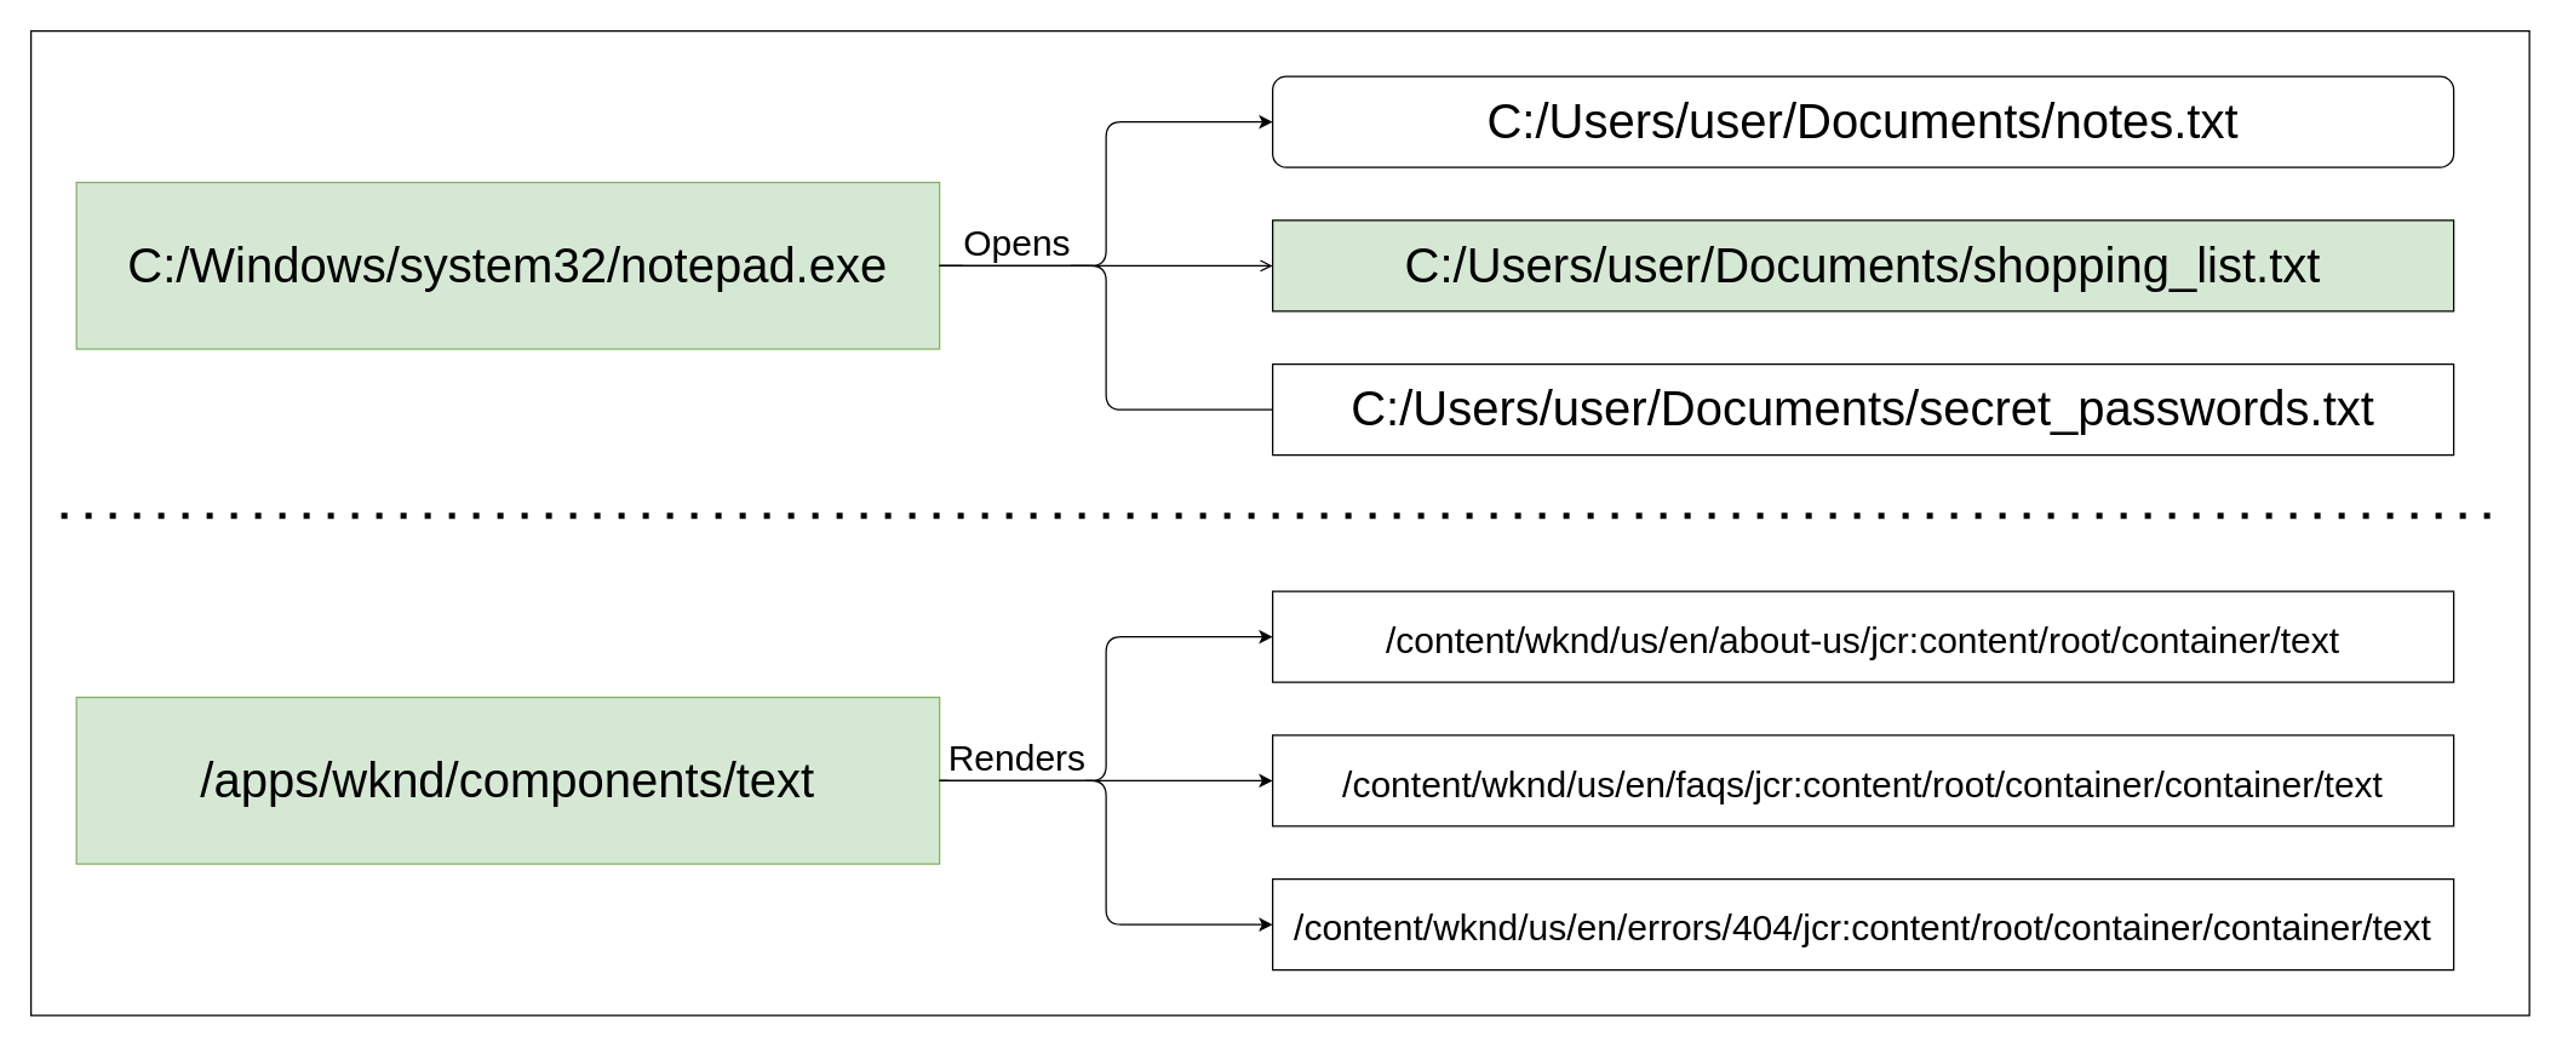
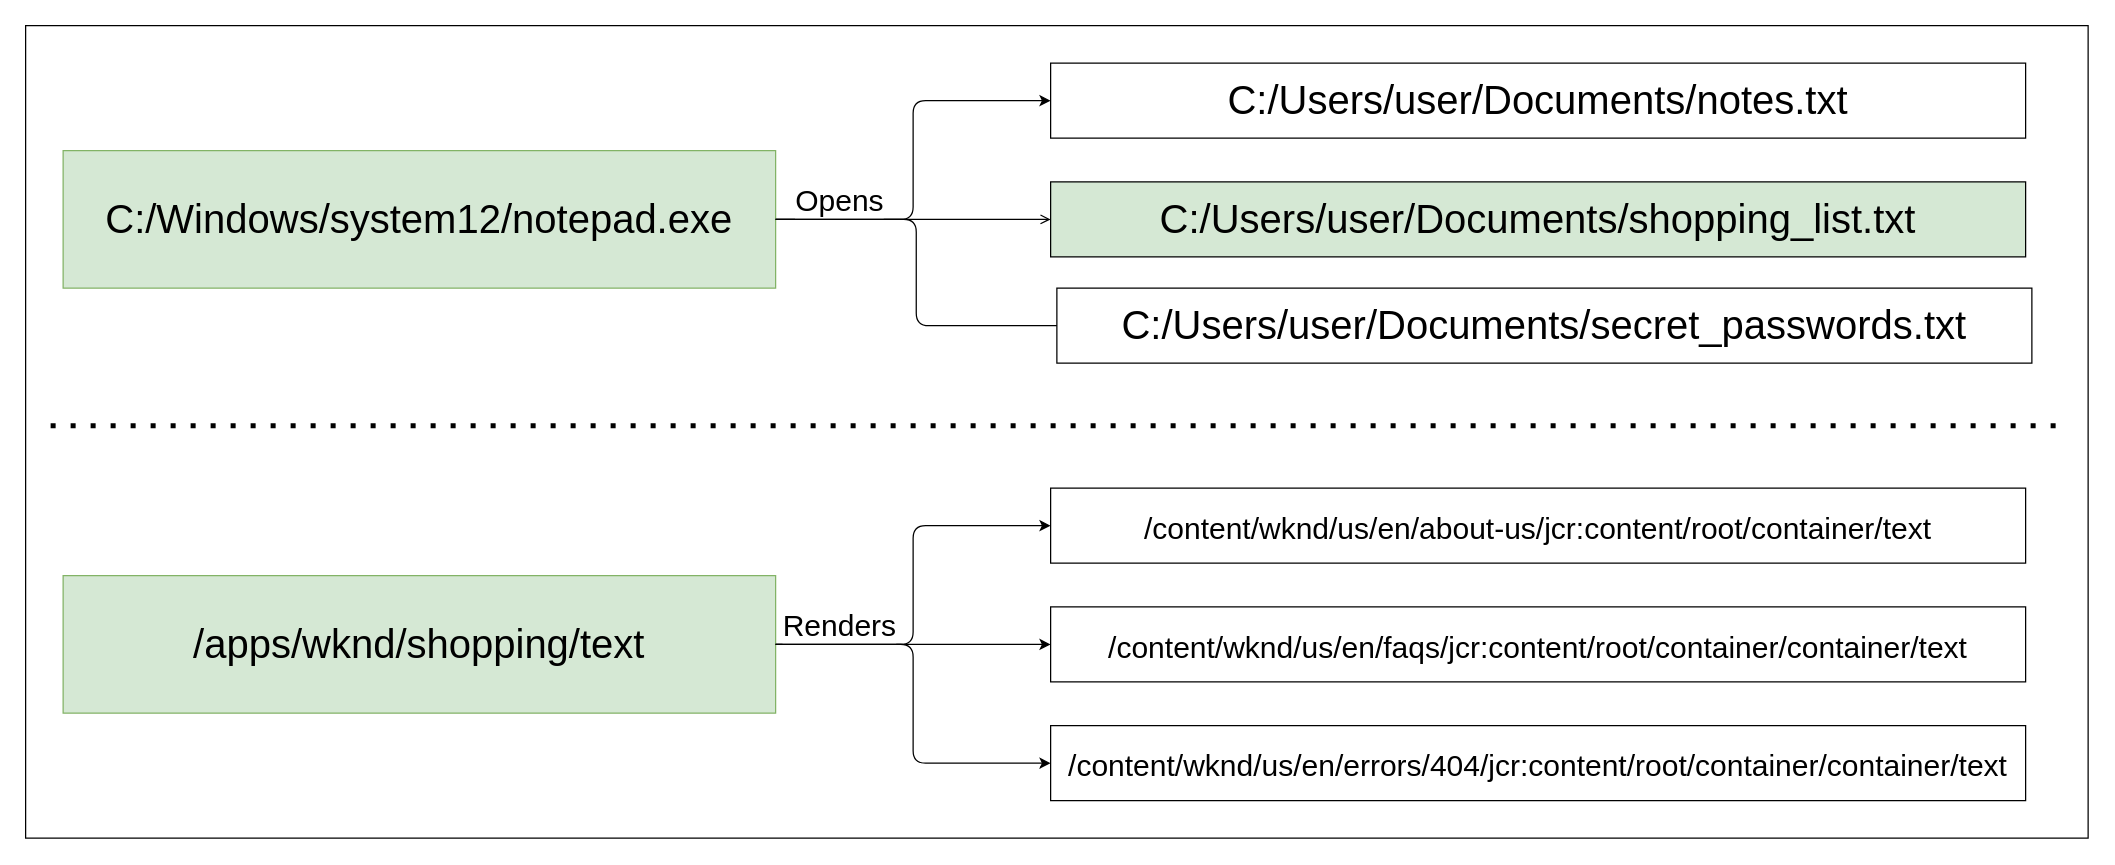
- <mxCell id="5" value="C:/Users/user/Documents/notes.txt" style="whiteSpace=wrap;html=1;fontSize=32;rounded=1;" vertex="1" parent="1"><mxGeometry x="840" y="50" width="780" height="60" as="geometry" /></mxCell>
+ <mxCell id="5" value="C:/Users/user/Documents/notes.txt" style="rounded=0;whiteSpace=wrap;html=1;fontSize=32;" vertex="1" parent="1"><mxGeometry x="840" y="50" width="780" height="60" as="geometry" /></mxCell>
- <mxCell id="3" value="C:/Windows/system32/notepad.exe" style="rounded=0;whiteSpace=wrap;html=1;fontSize=32;fillColor=#d5e8d4;strokeColor=#82b366;" vertex="1" parent="1"><mxGeometry x="50" y="120" width="570" height="110" as="geometry" /></mxCell>
+ <mxCell id="3" value="C:/Windows/system12/notepad.exe" style="rounded=0;whiteSpace=wrap;html=1;fontSize=32;fillColor=#d5e8d4;strokeColor=#82b366;" vertex="1" parent="1"><mxGeometry x="50" y="120" width="570" height="110" as="geometry" /></mxCell>
- <mxCell id="7" value="C:/Users/user/Documents/secret_passwords.txt" style="rounded=0;whiteSpace=wrap;html=1;fontSize=32;" vertex="1" parent="1"><mxGeometry x="840" y="240" width="780" height="60" as="geometry" /></mxCell>
+ <mxCell id="7" value="C:/Users/user/Documents/secret_passwords.txt" style="rounded=0;whiteSpace=wrap;html=1;fontSize=32;" vertex="1" parent="1"><mxGeometry x="845" y="230" width="780" height="60" as="geometry" /></mxCell>
- <mxCell id="4" value="/apps/wknd/components/text" style="rounded=0;whiteSpace=wrap;html=1;fontSize=32;fillColor=#d5e8d4;strokeColor=#82b366;" vertex="1" parent="1"><mxGeometry x="50" y="460" width="570" height="110" as="geometry" /></mxCell>
+ <mxCell id="4" value="/apps/wknd/shopping/text" style="rounded=0;whiteSpace=wrap;html=1;fontSize=32;fillColor=#d5e8d4;strokeColor=#82b366;" vertex="1" parent="1"><mxGeometry x="50" y="460" width="570" height="110" as="geometry" /></mxCell>
